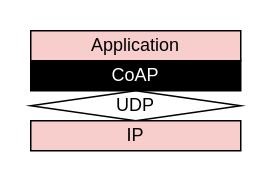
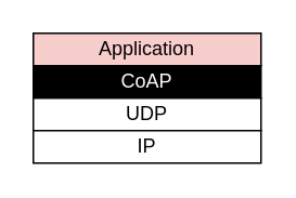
- <mxCell id="5" value="UDP" style="rhombus;whiteSpace=wrap;html=1;" parent="2" vertex="1"><mxGeometry y="40" width="140" height="20" as="geometry" /></mxCell>
+ <mxCell id="5" value="UDP" style="rounded=0;whiteSpace=wrap;html=1;" parent="2" vertex="1"><mxGeometry y="40" width="140" height="20" as="geometry" /></mxCell>
- <mxCell id="6" value="IP" style="rounded=0;whiteSpace=wrap;html=1;fillColor=#f8cecc;" vertex="1" parent="2"><mxGeometry y="60" width="140" height="20" as="geometry" /></mxCell>
+ <mxCell id="6" value="IP" style="rounded=0;whiteSpace=wrap;html=1;" vertex="1" parent="2"><mxGeometry y="60" width="140" height="20" as="geometry" /></mxCell>
